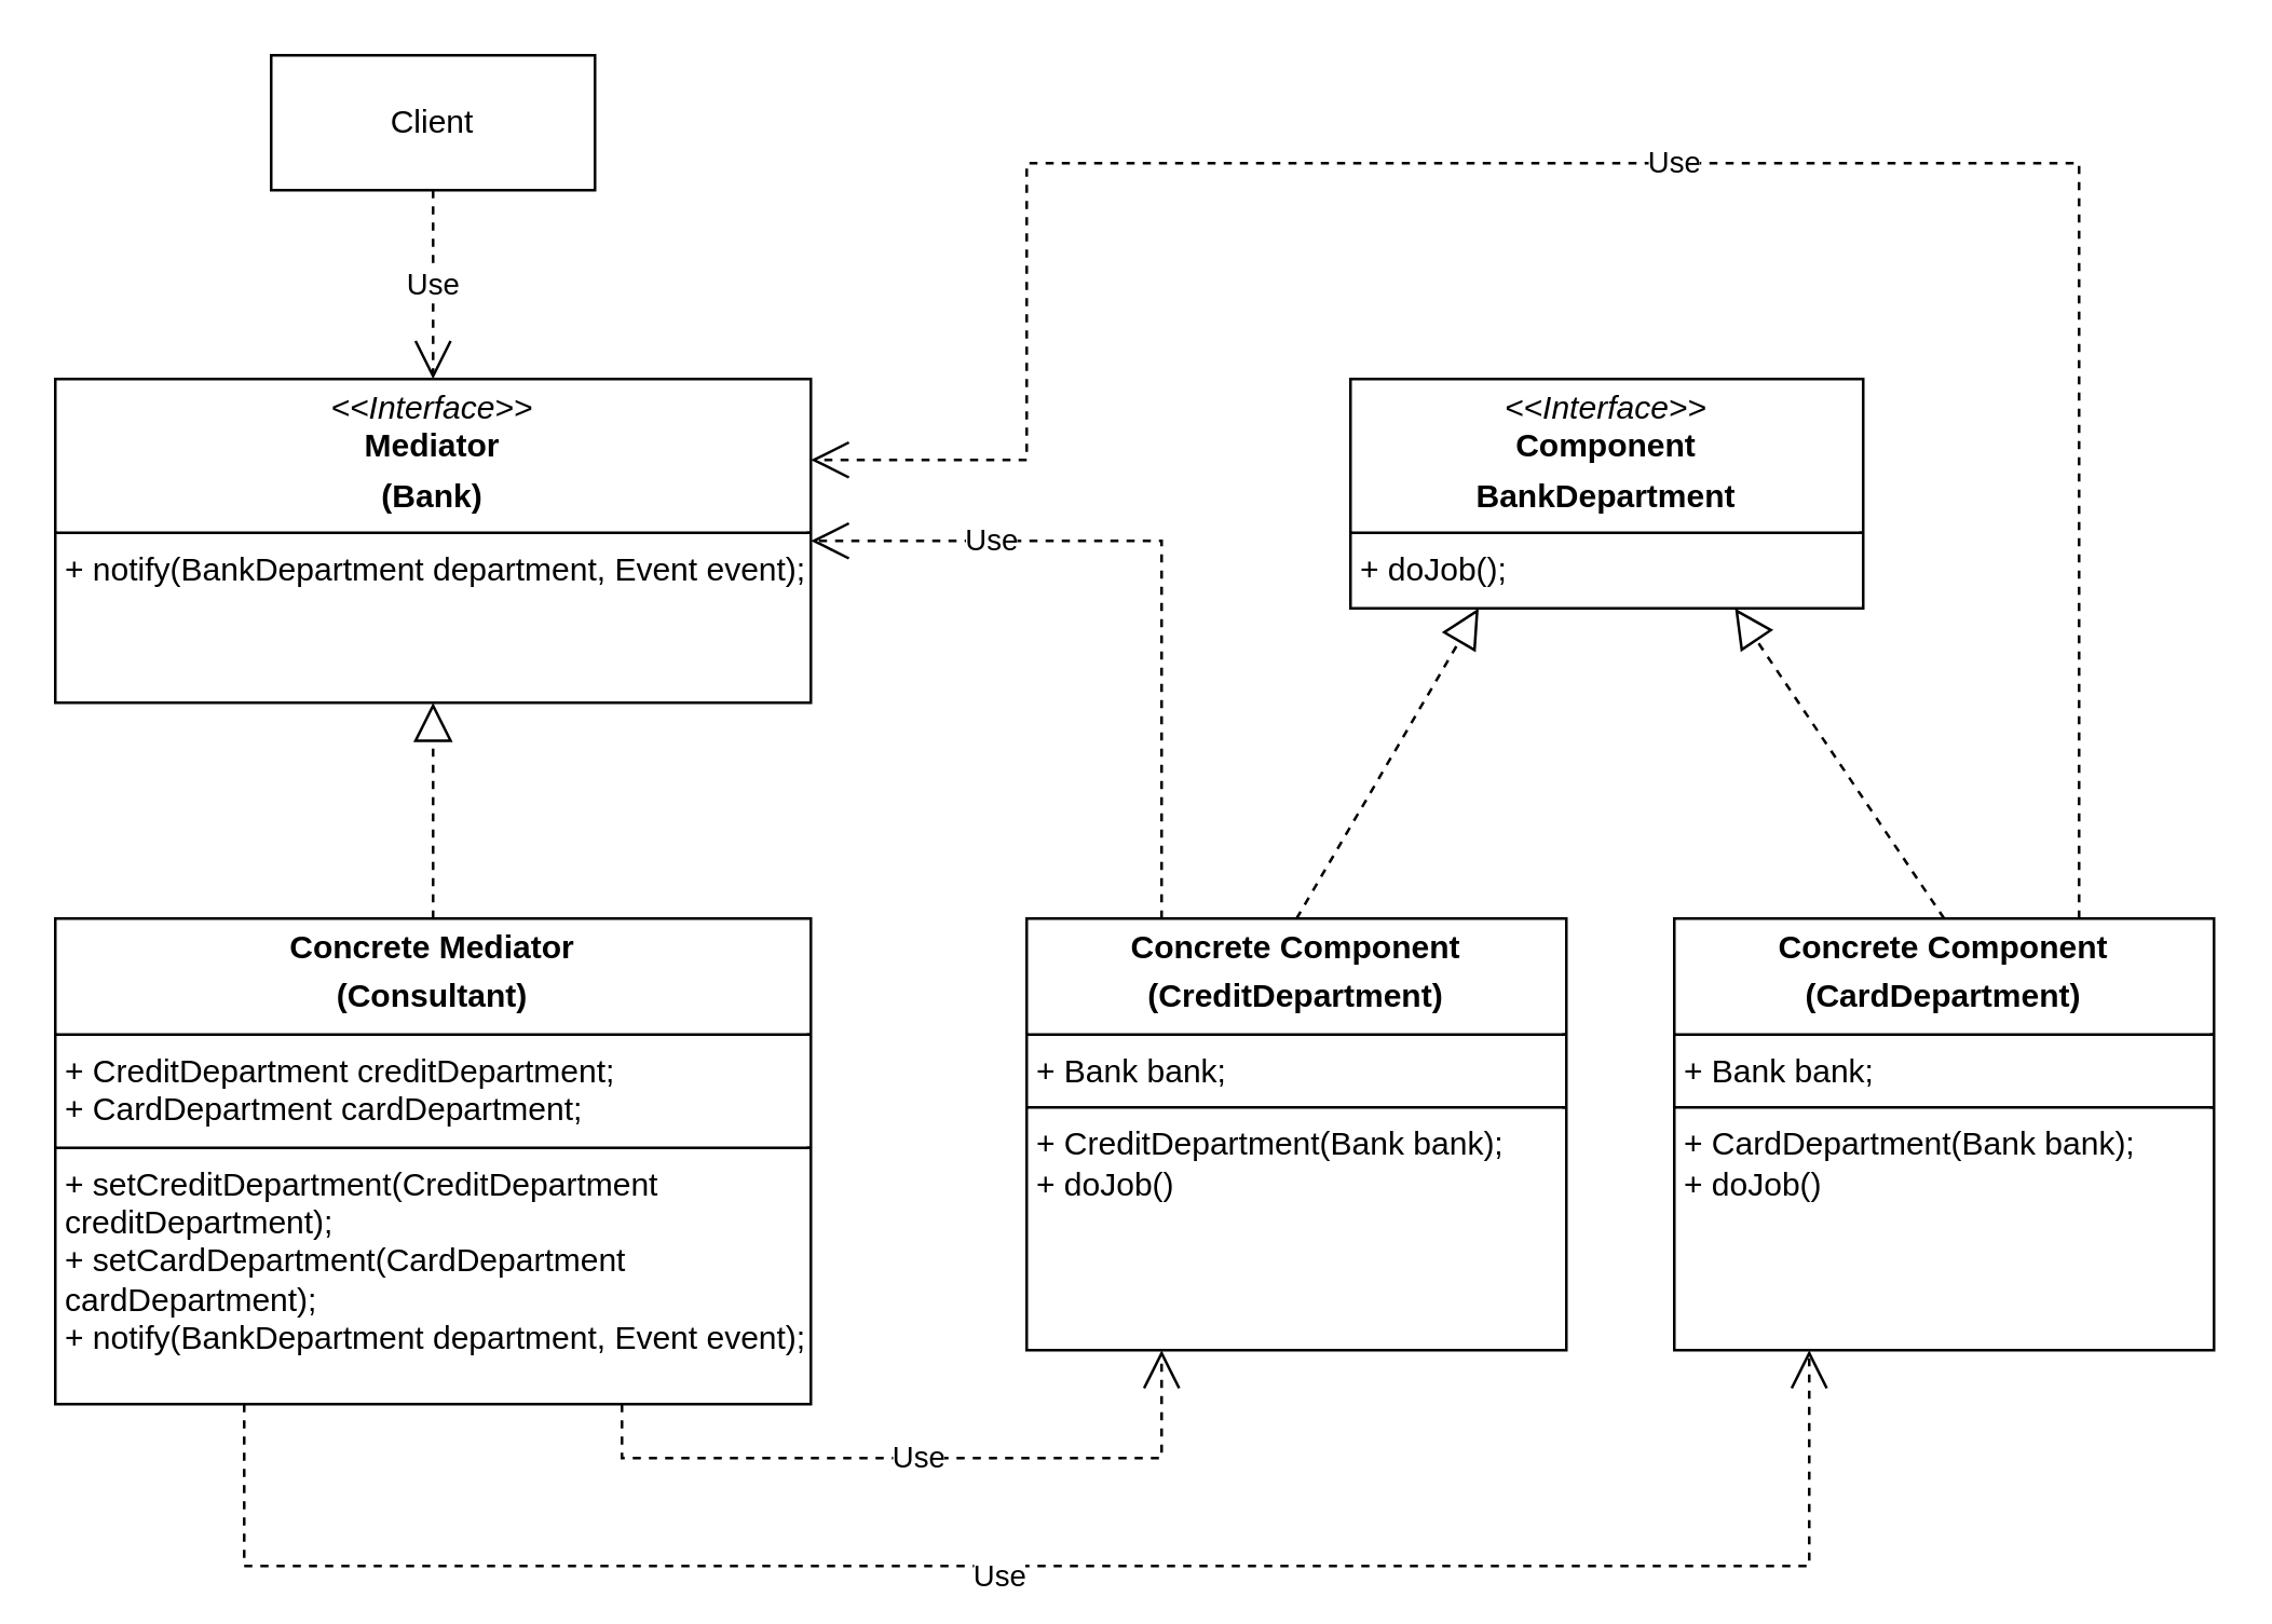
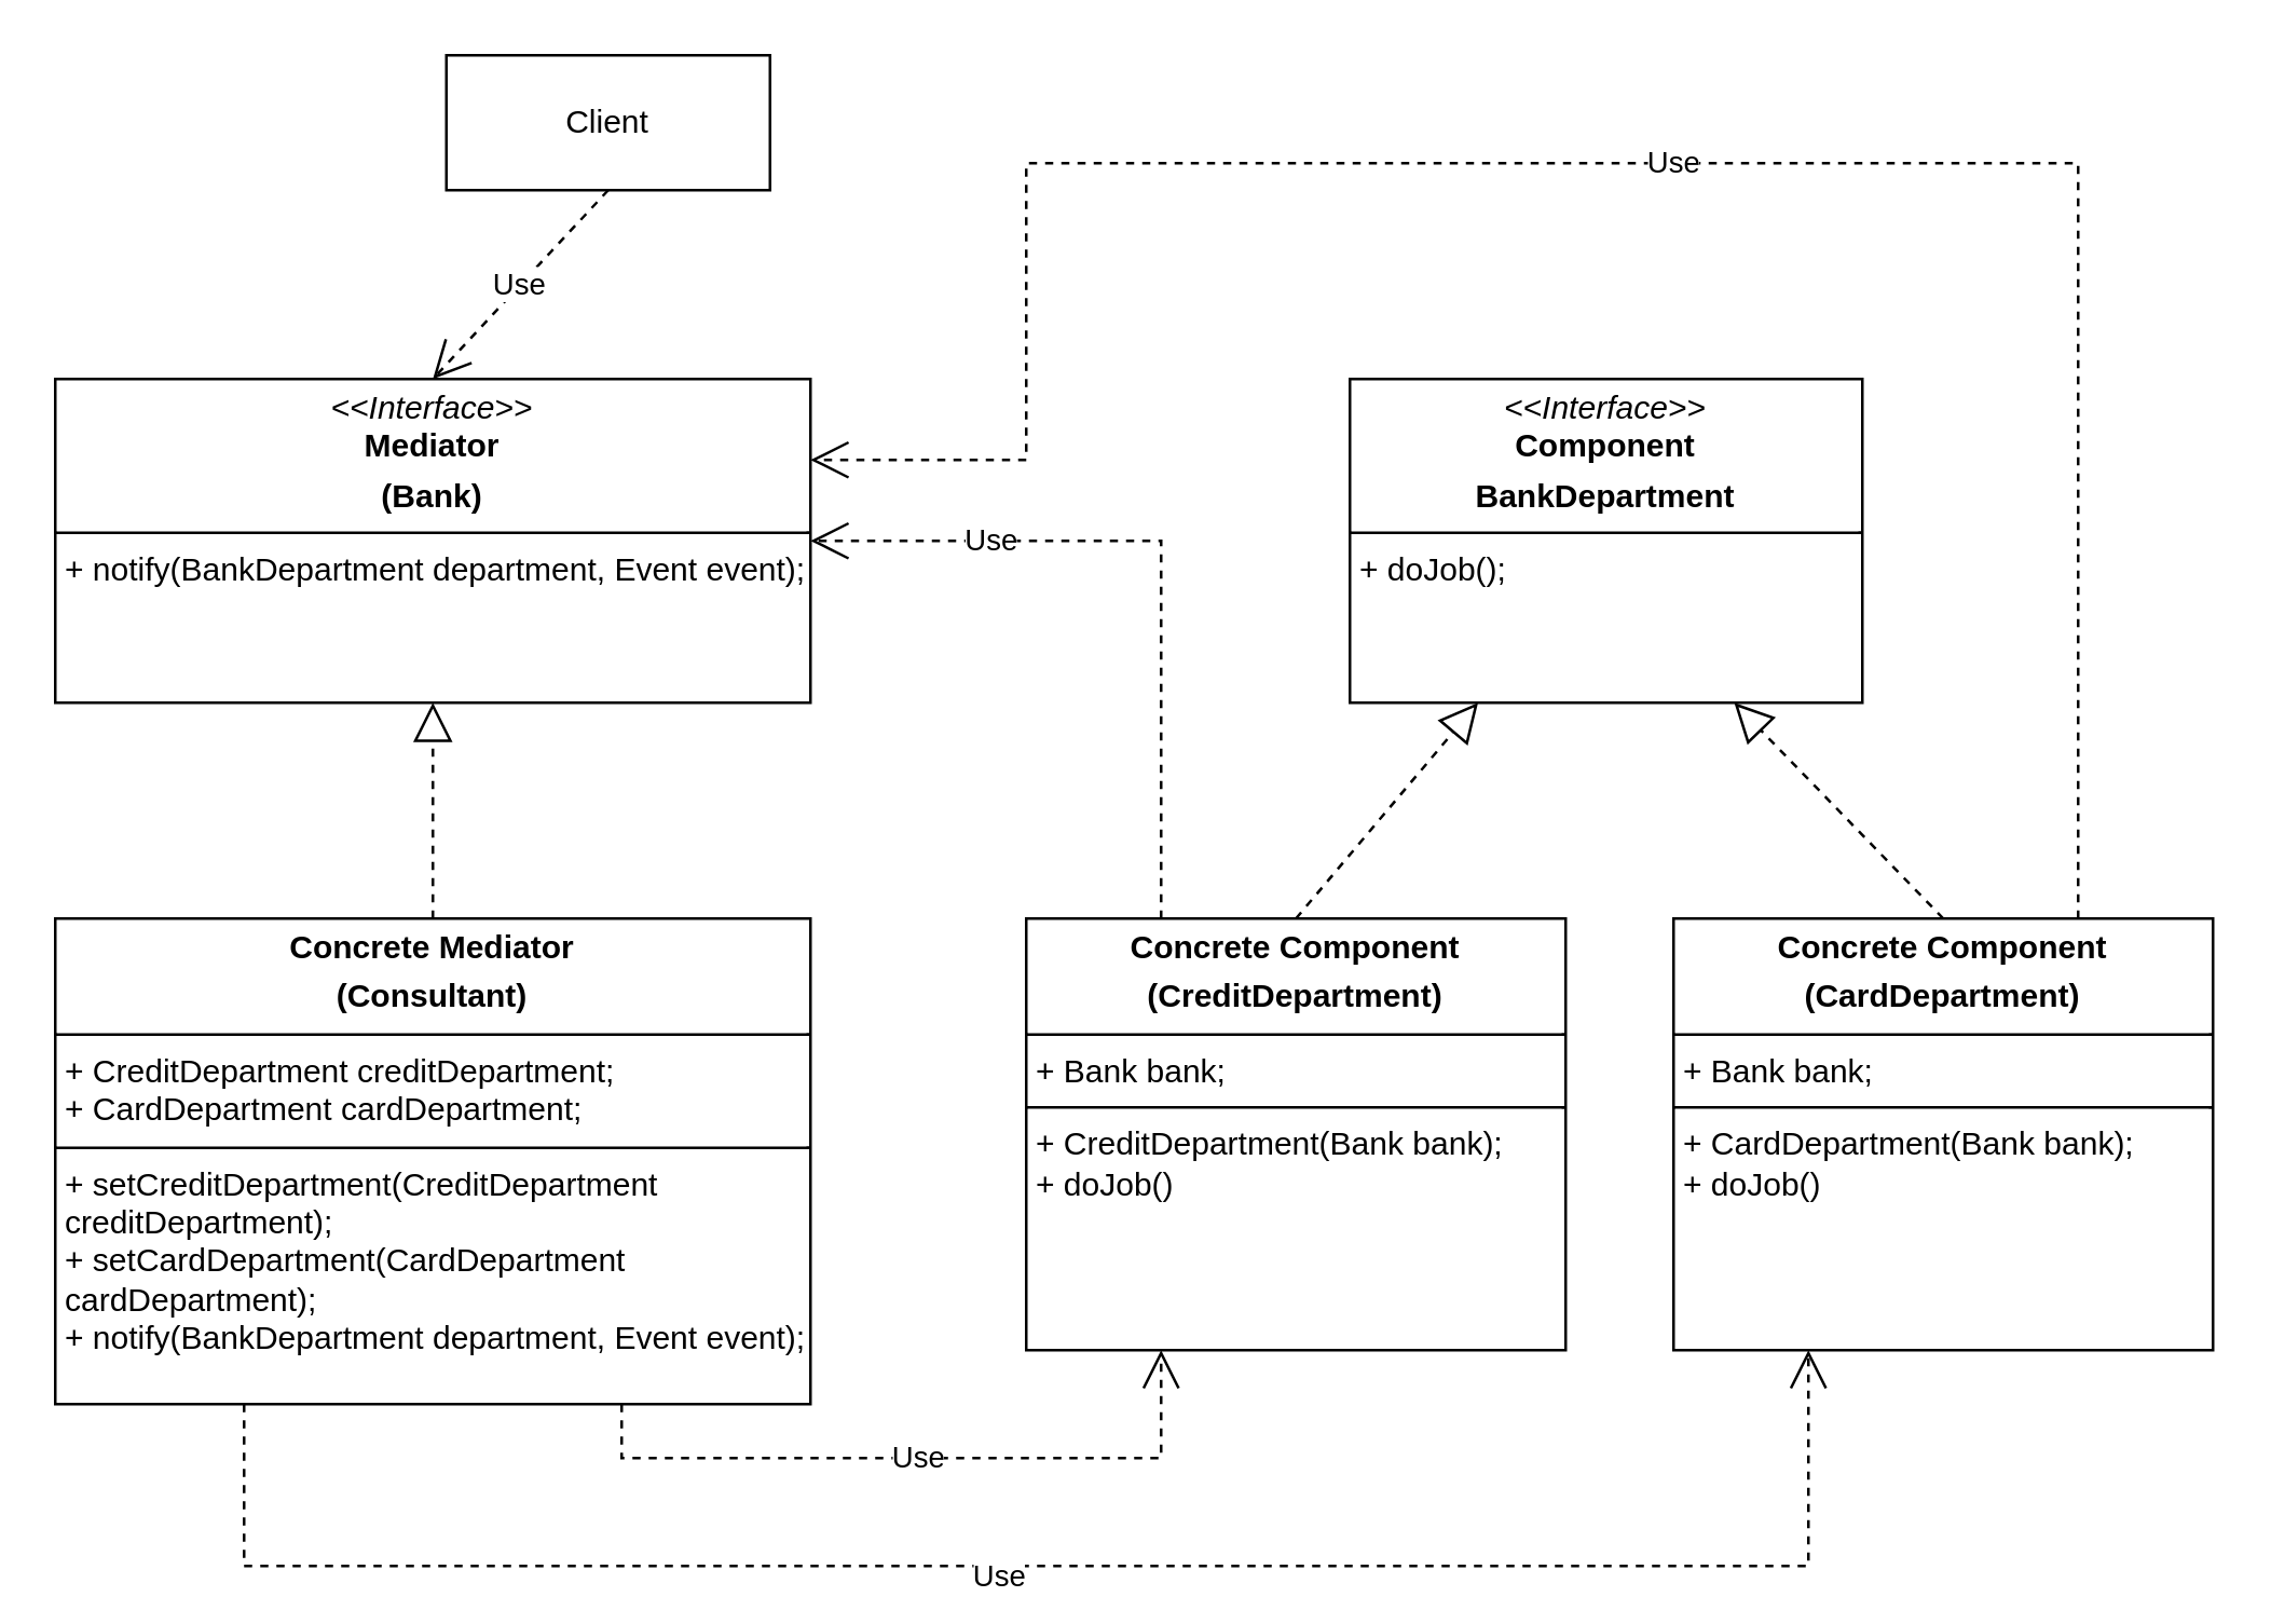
- <mxCell id="10" value="Client" style="html=1;whiteSpace=wrap;" vertex="1" parent="1"><mxGeometry x="100" y="20" width="120" height="50" as="geometry" /></mxCell>
+ <mxCell id="10" value="Client" style="html=1;whiteSpace=wrap;" vertex="1" parent="1"><mxGeometry x="165" y="20" width="120" height="50" as="geometry" /></mxCell>
- <mxCell id="4" value="&lt;p style=&quot;margin:0px;margin-top:4px;text-align:center;&quot;&gt;&lt;i&gt;&amp;lt;&amp;lt;Interface&amp;gt;&amp;gt;&lt;/i&gt;&lt;br&gt;&lt;b&gt;Component&lt;/b&gt;&lt;/p&gt;&lt;p style=&quot;margin:0px;margin-top:4px;text-align:center;&quot;&gt;&lt;b&gt;BankDepartment&lt;/b&gt;&lt;/p&gt;&lt;hr size=&quot;1&quot; style=&quot;border-style:solid;&quot;&gt;&lt;p style=&quot;margin:0px;margin-left:4px;&quot;&gt;+ doJob();&lt;br&gt;&lt;/p&gt;" style="verticalAlign=top;align=left;overflow=fill;html=1;whiteSpace=wrap;" vertex="1" parent="1"><mxGeometry x="500" y="140" width="190" height="85" as="geometry" /></mxCell>
+ <mxCell id="4" value="&lt;p style=&quot;margin:0px;margin-top:4px;text-align:center;&quot;&gt;&lt;i&gt;&amp;lt;&amp;lt;Interface&amp;gt;&amp;gt;&lt;/i&gt;&lt;br&gt;&lt;b&gt;Component&lt;/b&gt;&lt;/p&gt;&lt;p style=&quot;margin:0px;margin-top:4px;text-align:center;&quot;&gt;&lt;b&gt;BankDepartment&lt;/b&gt;&lt;/p&gt;&lt;hr size=&quot;1&quot; style=&quot;border-style:solid;&quot;&gt;&lt;p style=&quot;margin:0px;margin-left:4px;&quot;&gt;+ doJob();&lt;br&gt;&lt;/p&gt;" style="verticalAlign=top;align=left;overflow=fill;html=1;whiteSpace=wrap;" vertex="1" parent="1"><mxGeometry x="500" y="140" width="190" height="120" as="geometry" /></mxCell>
